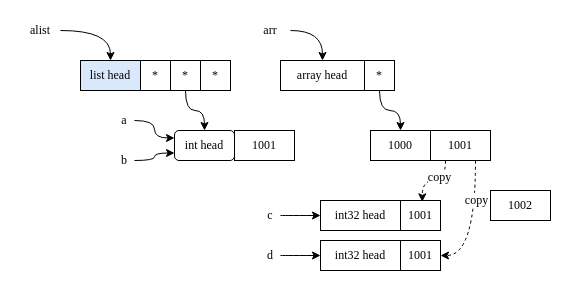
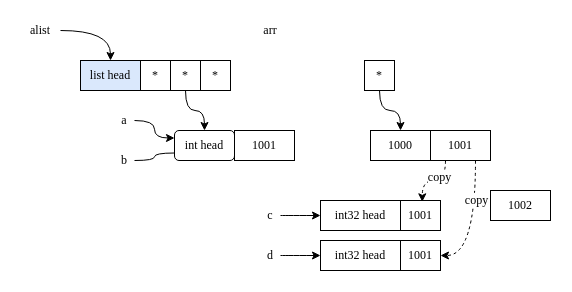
- <mxCell id="25" style="edgeStyle=orthogonalEdgeStyle;curved=1;rounded=0;orthogonalLoop=1;jettySize=auto;html=1;exitX=1;exitY=0.5;exitDx=0;exitDy=0;fontFamily=Verdana;fontSize=12;" parent="1" source="26" target="15" edge="1"><mxGeometry relative="1" as="geometry" /></mxCell>
- <mxCell id="15" value="array head" style="rounded=0;whiteSpace=wrap;html=1;fontFamily=Verdana;fontSize=12;" parent="1" vertex="1"><mxGeometry x="280" y="60" width="84" height="30" as="geometry" /></mxCell>
- <mxCell id="13" style="edgeStyle=orthogonalEdgeStyle;curved=1;rounded=0;orthogonalLoop=1;jettySize=auto;html=1;exitX=1;exitY=0.5;exitDx=0;exitDy=0;entryX=0;entryY=0.75;entryDx=0;entryDy=0;fontFamily=Verdana;fontSize=12;" parent="1" source="14" target="7" edge="1"><mxGeometry relative="1" as="geometry" /></mxCell>
+ <mxCell id="13" style="edgeStyle=orthogonalEdgeStyle;curved=1;rounded=0;orthogonalLoop=1;jettySize=auto;html=1;exitX=1;exitY=0.5;exitDx=0;exitDy=0;entryX=0;entryY=0.75;entryDx=0;entryDy=0;fontFamily=Verdana;fontSize=12;endArrow=none;" parent="1" source="14" target="7" edge="1"><mxGeometry relative="1" as="geometry" /></mxCell>
